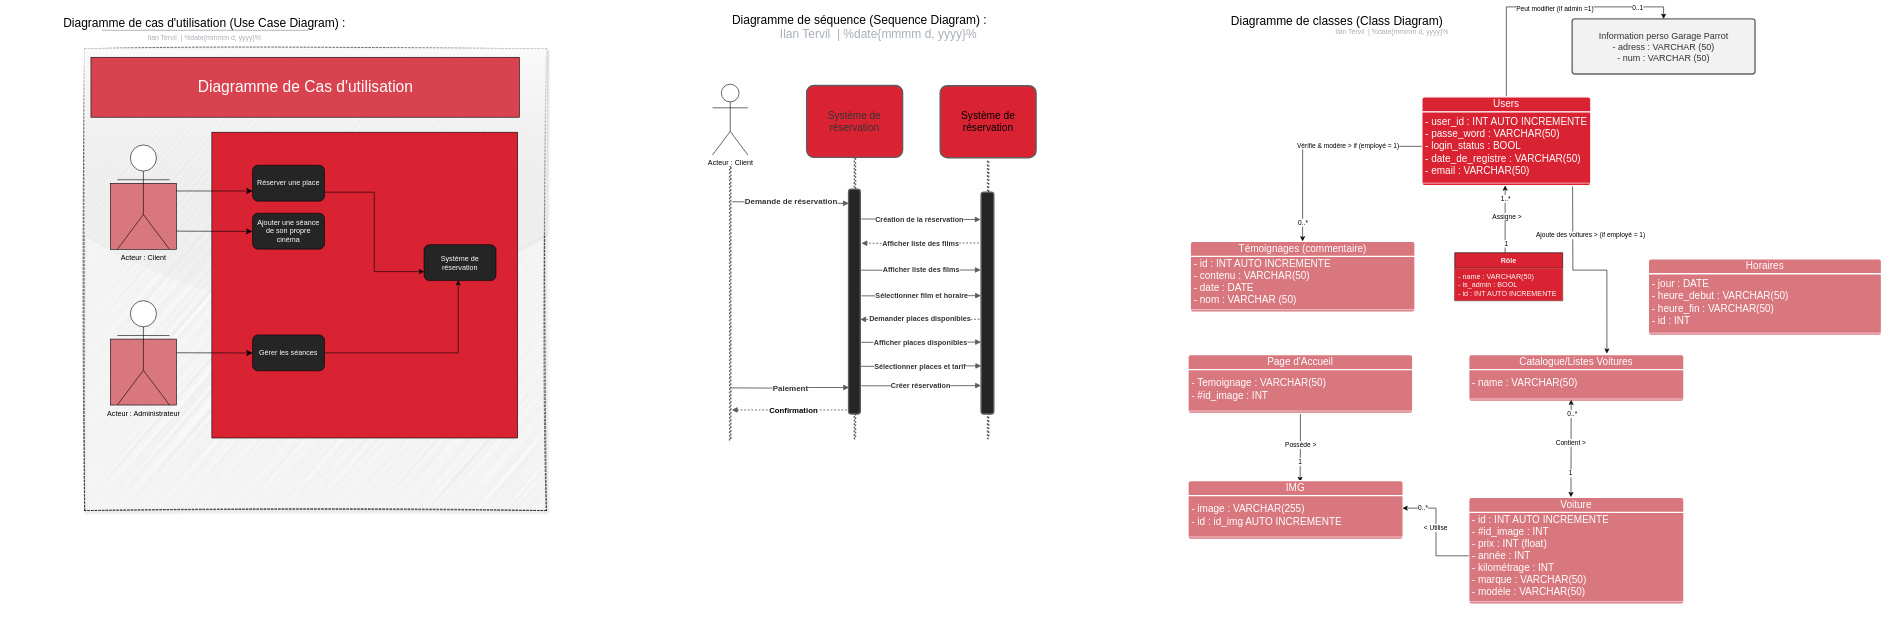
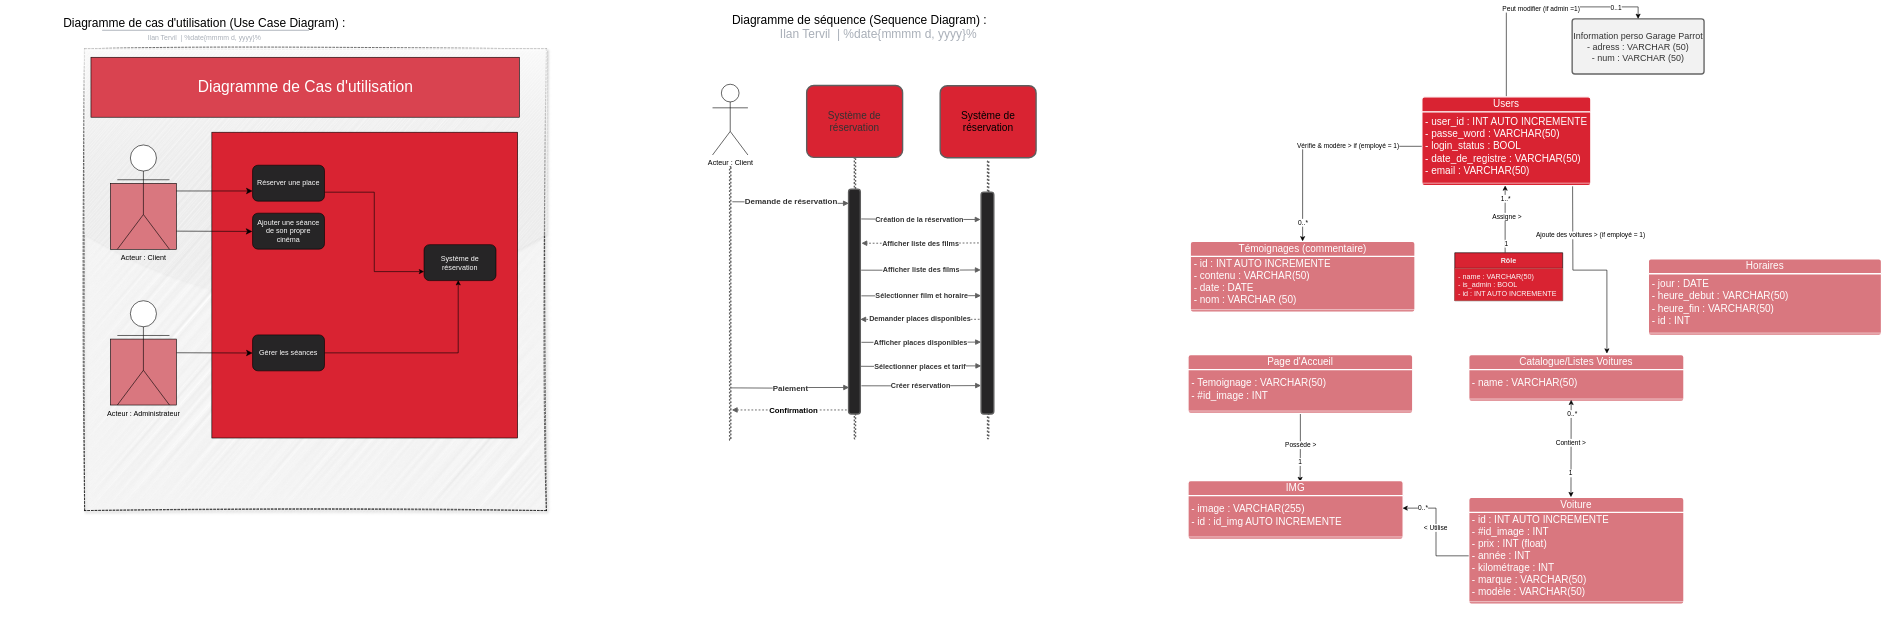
- <mxCell id="30" value="&lt;div style=&quot;display: flex; justify-content: flex-start; text-align: left; align-items: baseline; line-height: 1.25; margin-top: -2px;&quot;&gt;&lt;span style=&quot;color: rgb(0, 0, 0);&quot;&gt;&lt;font style=&quot;font-size: 20px;&quot;&gt;Diagramme de classes (Class Diagram)&lt;/font&gt;&lt;br&gt;&lt;/span&gt;&lt;/div&gt;&lt;div style=&quot;display: flex; justify-content: center; text-align: center; align-items: baseline; font-size: 0; line-height: 1.25;margin-left: 7px;margin-right: 7px;margin-top: 2px;margin-top: -2px;&quot;&gt;&lt;span&gt;&lt;span style=&quot;font-size:11.5px;color:#a9afb8;&quot;&gt;Ilan Tervil&amp;nbsp; |  %date{mmmm d, yyyy}%&lt;/span&gt;&lt;/span&gt;&lt;/div&gt;" style="html=1;overflow=block;blockSpacing=1;whiteSpace=wrap;fontSize=13;align=left;spacing=3.8;verticalAlign=top;strokeColor=none;fillOpacity=0;fillColor=#ffffff;strokeWidth=0;lucidId=5Hx4jj2AYFTZ;" parent="1" vertex="1"><mxGeometry x="2049" y="21" width="543" height="62" as="geometry" /></mxCell>
- <mxCell id="31" value="Information perso Garage Parrot&lt;br&gt;- adress : VARCHAR (50)&lt;br&gt;- num : VARCHAR (50)" style="html=1;overflow=block;blockSpacing=1;whiteSpace=wrap;fontSize=15;fontColor=#333333;align=center;spacing=0;strokeColor=#666666;strokeOpacity=100;fillOpacity=100;rounded=1;absoluteArcSize=1;arcSize=9;fillColor=#F2F2F2;strokeWidth=2.3;" parent="1" vertex="1"><mxGeometry x="2620.75" y="31" width="305" height="92" as="geometry" /></mxCell>
+ <mxCell id="31" value="Information perso Garage Parrot&lt;br&gt;- adress : VARCHAR (50)&lt;br&gt;- num : VARCHAR (50)" style="html=1;overflow=block;blockSpacing=1;whiteSpace=wrap;fontSize=15;fontColor=#333333;align=center;spacing=0;strokeColor=#666666;strokeOpacity=100;fillOpacity=100;rounded=1;absoluteArcSize=1;arcSize=9;fillColor=#F2F2F2;strokeWidth=2.3;" parent="1" vertex="1"><mxGeometry x="2620.75" y="31" width="220" height="92" as="geometry" /></mxCell>
